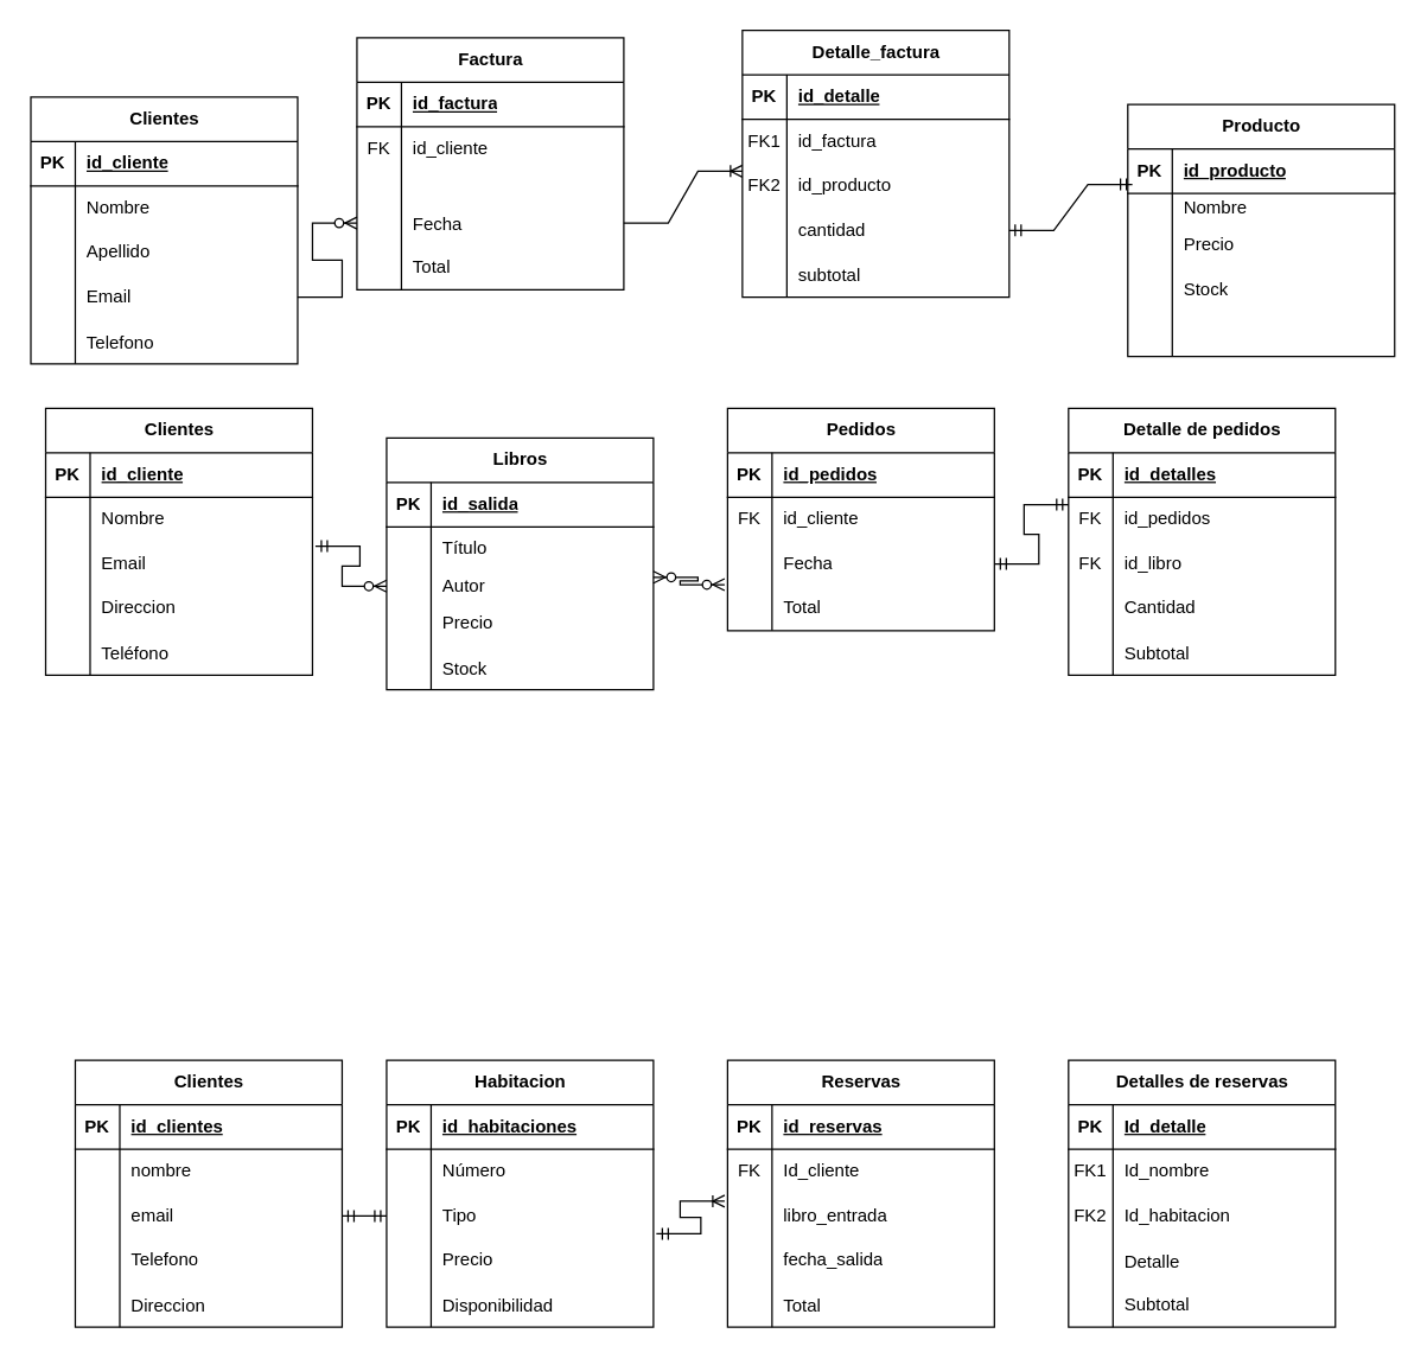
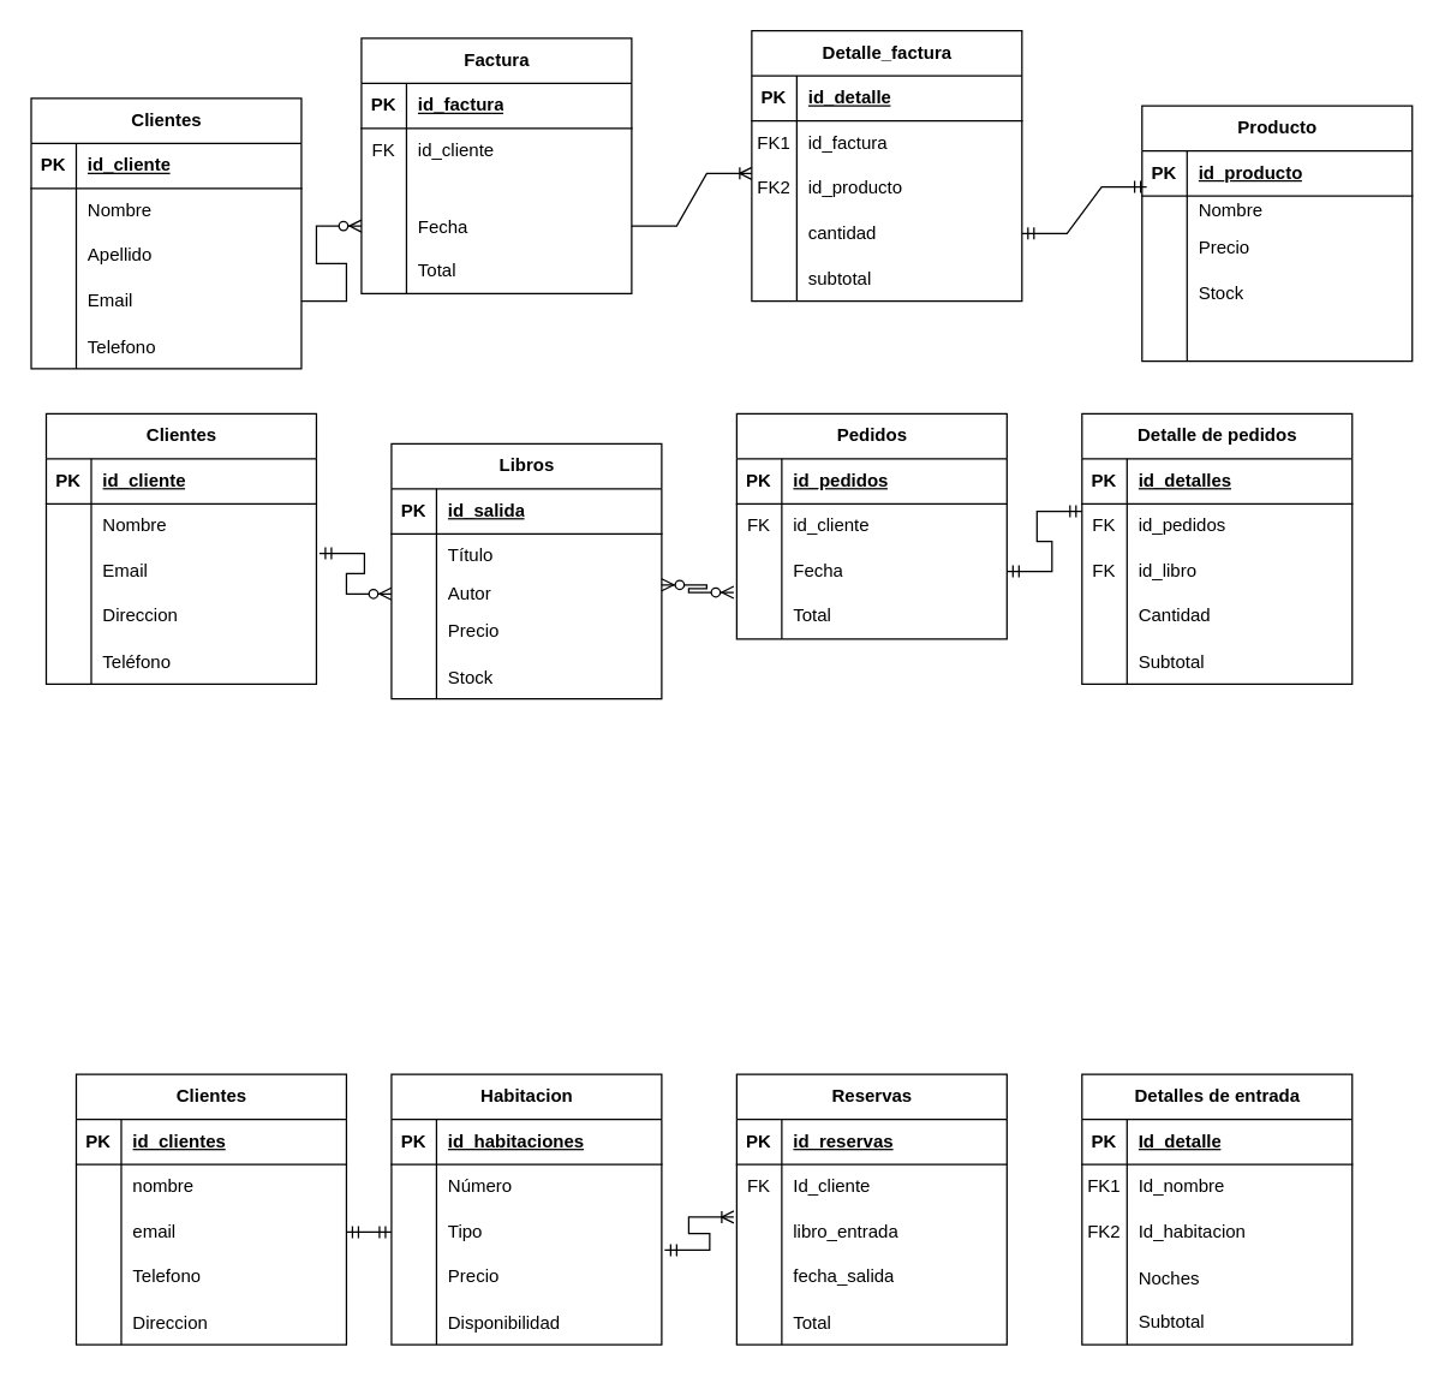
- <mxCell id="130" value="Detalles de reservas" style="shape=table;startSize=30;container=1;collapsible=1;childLayout=tableLayout;fixedRows=1;rowLines=0;fontStyle=1;align=center;resizeLast=1;html=1;" parent="1" vertex="1"><mxGeometry x="720" y="715" width="180" height="180" as="geometry" /></mxCell>
+ <mxCell id="130" value="Detalles de entrada" style="shape=table;startSize=30;container=1;collapsible=1;childLayout=tableLayout;fixedRows=1;rowLines=0;fontStyle=1;align=center;resizeLast=1;html=1;" parent="1" vertex="1"><mxGeometry x="720" y="715" width="180" height="180" as="geometry" /></mxCell>
- <mxCell id="142" value="Detalle" style="shape=partialRectangle;connectable=0;fillColor=none;top=0;left=0;bottom=0;right=0;align=left;spacingLeft=6;overflow=hidden;" vertex="1" parent="140"><mxGeometry x="30" width="150" height="30" as="geometry"><mxRectangle width="150" height="30" as="alternateBounds" /></mxGeometry></mxCell>
+ <mxCell id="142" value="Noches" style="shape=partialRectangle;connectable=0;fillColor=none;top=0;left=0;bottom=0;right=0;align=left;spacingLeft=6;overflow=hidden;" vertex="1" parent="140"><mxGeometry x="30" width="150" height="30" as="geometry"><mxRectangle width="150" height="30" as="alternateBounds" /></mxGeometry></mxCell>
